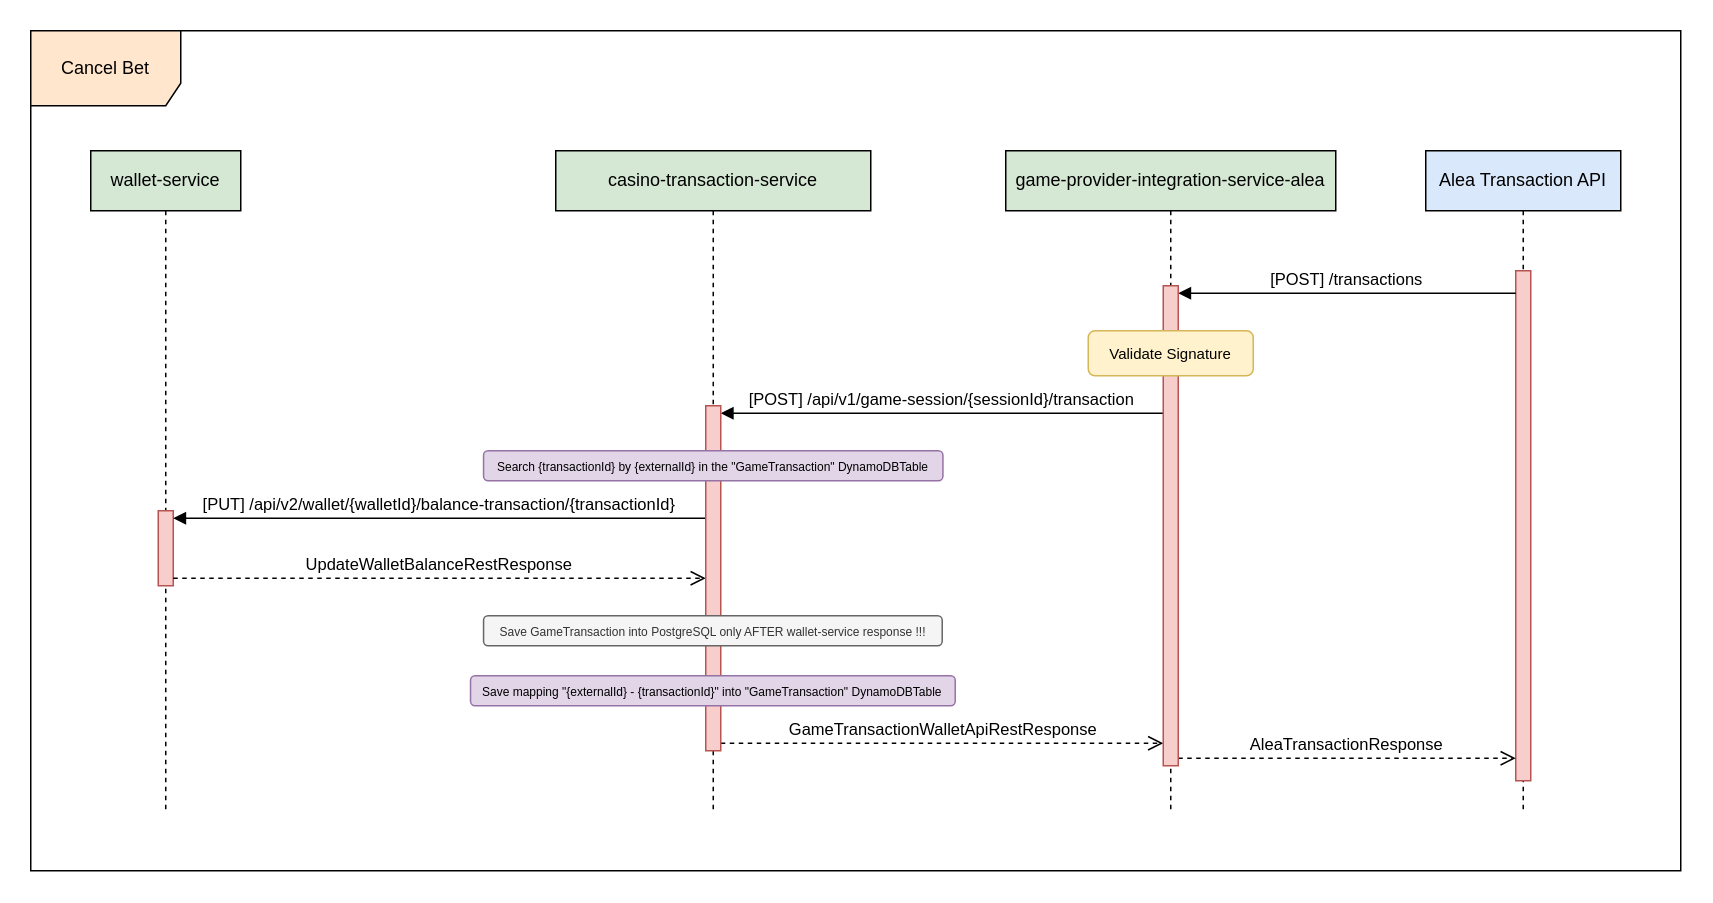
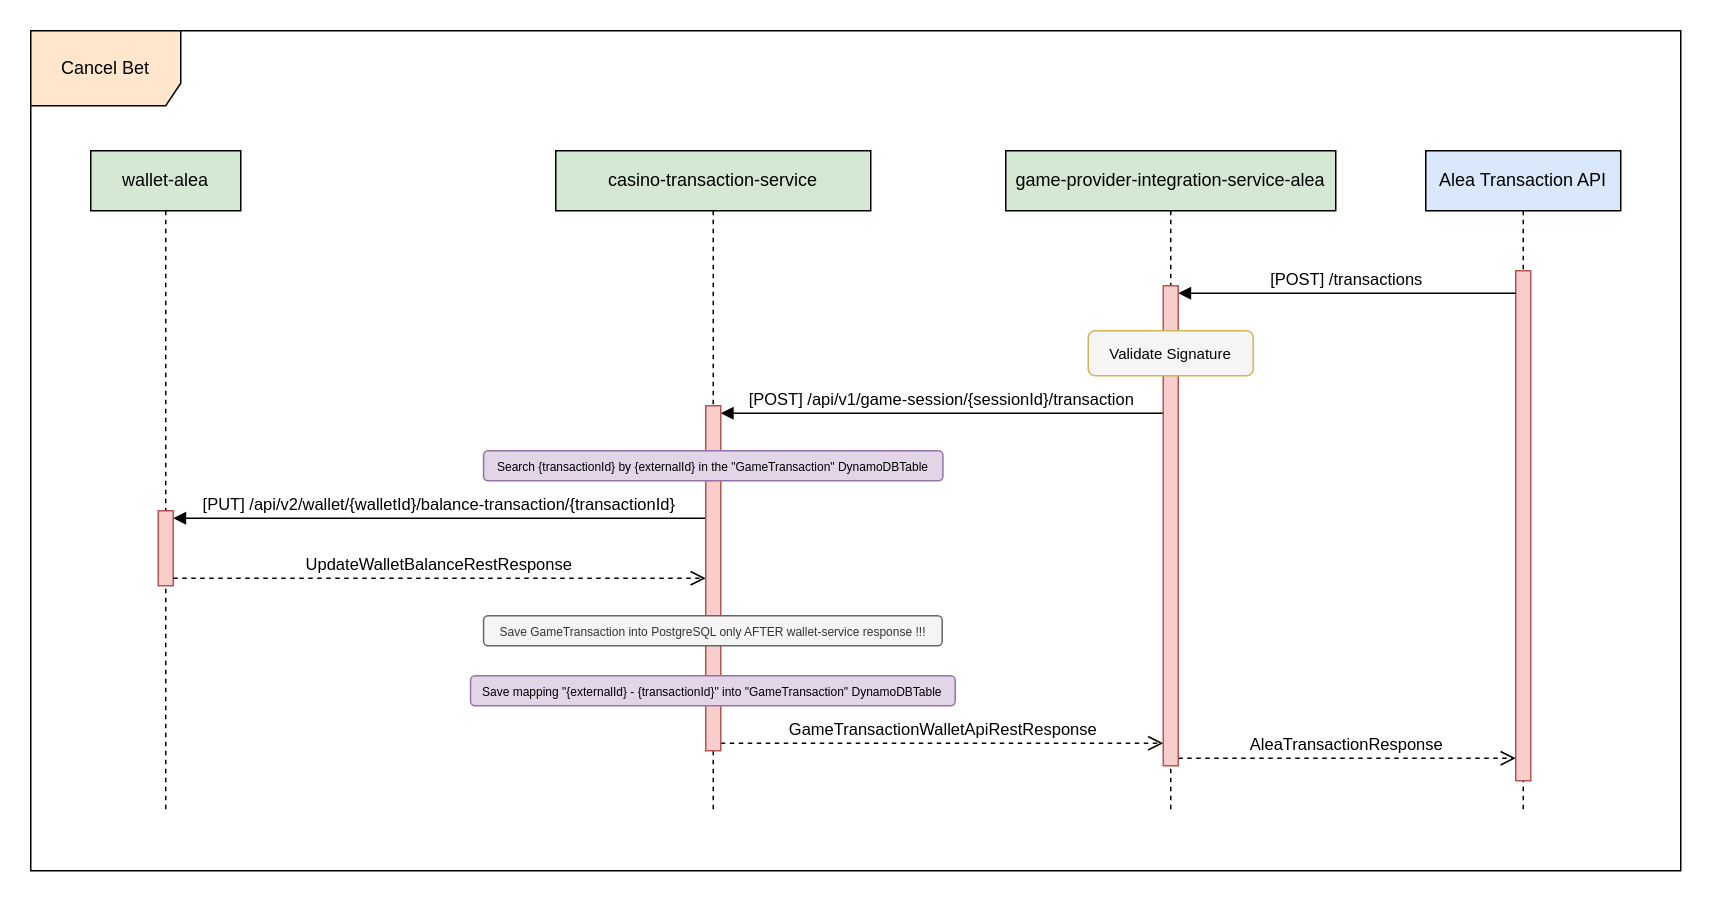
- <mxCell id="9" value="wallet-service" style="shape=umlLifeline;perimeter=lifelinePerimeter;whiteSpace=wrap;html=1;container=1;dropTarget=0;collapsible=0;recursiveResize=0;outlineConnect=0;portConstraint=eastwest;newEdgeStyle={&quot;curved&quot;:0,&quot;rounded&quot;:0};fillColor=#d5e8d4;strokeColor=#000000;" vertex="1" parent="1"><mxGeometry x="60" y="100" width="100" height="440" as="geometry" /></mxCell>
+ <mxCell id="9" value="wallet-alea" style="shape=umlLifeline;perimeter=lifelinePerimeter;whiteSpace=wrap;html=1;container=1;dropTarget=0;collapsible=0;recursiveResize=0;outlineConnect=0;portConstraint=eastwest;newEdgeStyle={&quot;curved&quot;:0,&quot;rounded&quot;:0};fillColor=#d5e8d4;strokeColor=#000000;" vertex="1" parent="1"><mxGeometry x="60" y="100" width="100" height="440" as="geometry" /></mxCell>
- <mxCell id="20" value="&lt;font style=&quot;font-size: 10px;&quot;&gt;Validate Signature&lt;/font&gt;" style="rounded=1;whiteSpace=wrap;html=1;fillColor=#fff2cc;strokeColor=#d6b656;" vertex="1" parent="1"><mxGeometry x="725" y="220" width="110" height="30" as="geometry" /></mxCell>
+ <mxCell id="20" value="&lt;font style=&quot;font-size: 10px;&quot;&gt;Validate Signature&lt;/font&gt;" style="rounded=1;whiteSpace=wrap;html=1;fillColor=#f5f5f5;strokeColor=#d6b656;" vertex="1" parent="1"><mxGeometry x="725" y="220" width="110" height="30" as="geometry" /></mxCell>
